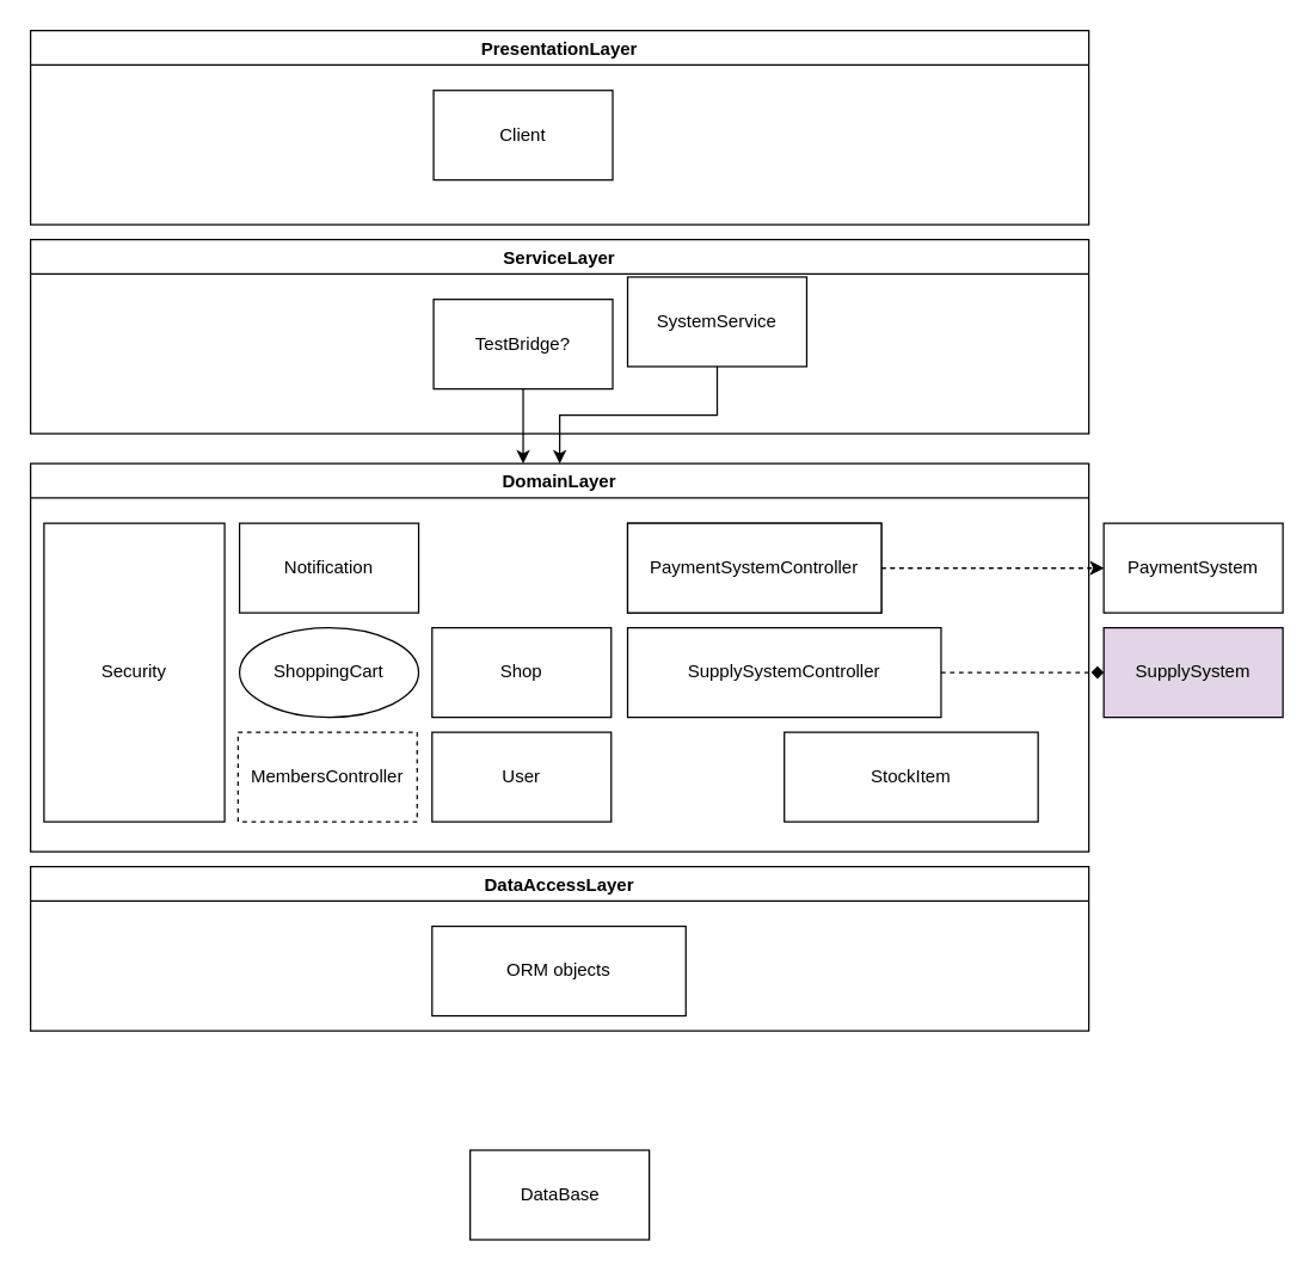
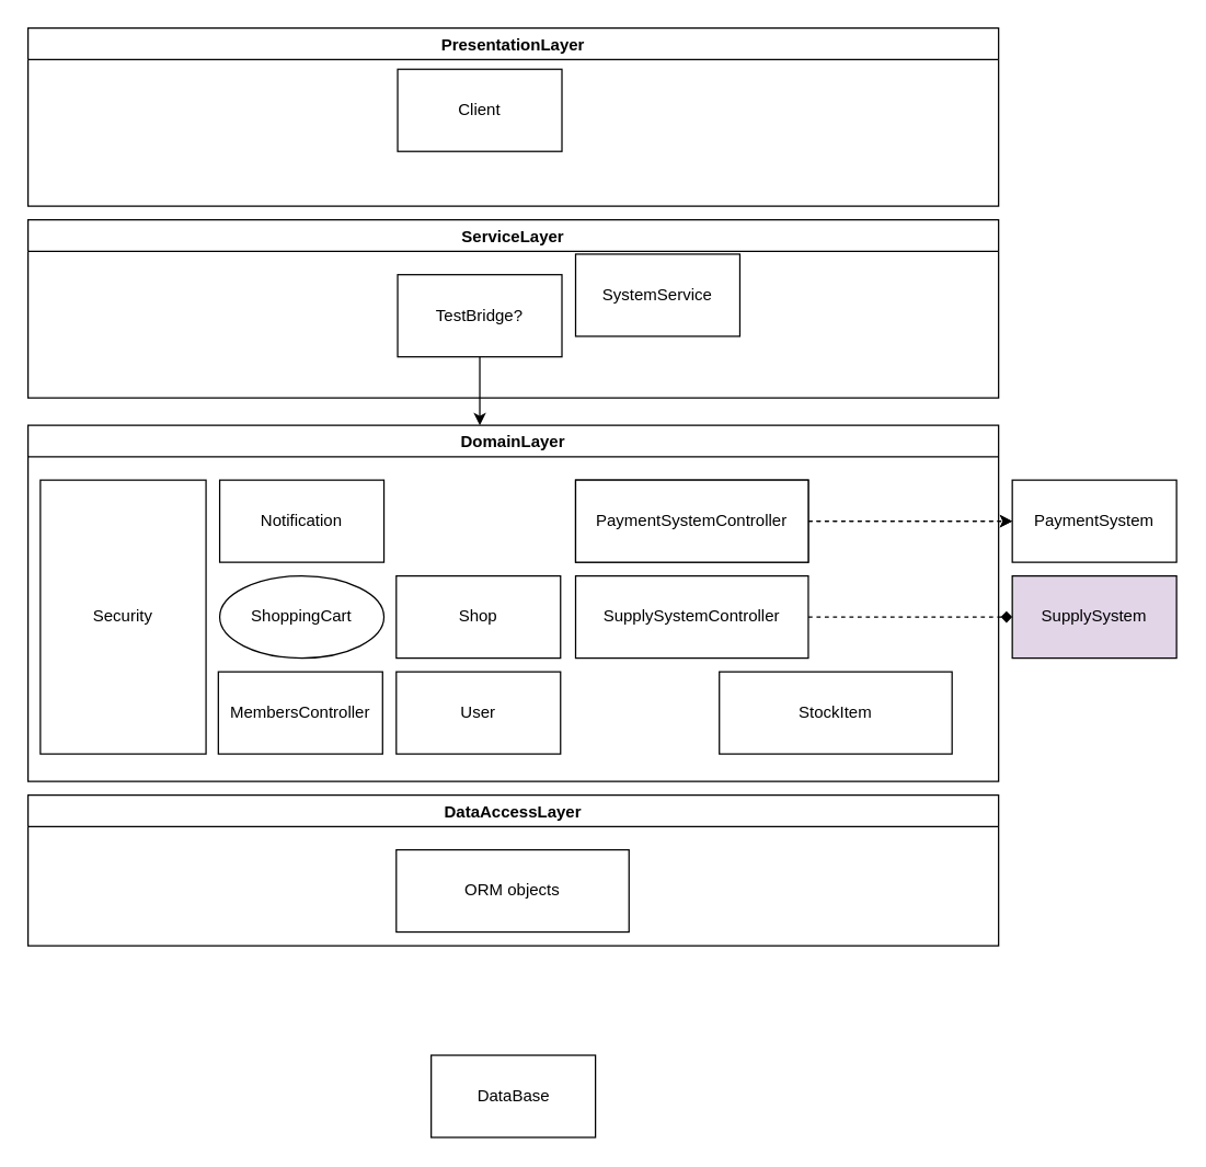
- <mxCell id="26" value="Client" style="rounded=0;whiteSpace=wrap;html=1;" vertex="1" parent="25"><mxGeometry x="270" y="40" width="120" height="60" as="geometry" /></mxCell>
+ <mxCell id="26" value="Client" style="rounded=0;whiteSpace=wrap;html=1;" vertex="1" parent="25"><mxGeometry x="270" y="30" width="120" height="60" as="geometry" /></mxCell>
- <mxCell id="24" style="edgeStyle=orthogonalEdgeStyle;rounded=0;orthogonalLoop=1;jettySize=auto;html=1;" edge="1" parent="1" source="18" target="4"><mxGeometry relative="1" as="geometry" /></mxCell>
- <mxCell id="8" value="SupplySystemController" style="rounded=0;whiteSpace=wrap;html=1;" parent="4" vertex="1"><mxGeometry x="400" y="110" width="210" height="60" as="geometry" /></mxCell>
+ <mxCell id="8" value="SupplySystemController" style="rounded=0;whiteSpace=wrap;html=1;" parent="4" vertex="1"><mxGeometry x="400" y="110" width="170" height="60" as="geometry" /></mxCell>
- <mxCell id="12" value="MembersController" style="rounded=0;whiteSpace=wrap;html=1;dashed=1;" parent="4" vertex="1"><mxGeometry x="139" y="180" width="120" height="60" as="geometry" /></mxCell>
+ <mxCell id="12" value="MembersController" style="rounded=0;whiteSpace=wrap;html=1;" parent="4" vertex="1"><mxGeometry x="139" y="180" width="120" height="60" as="geometry" /></mxCell>
